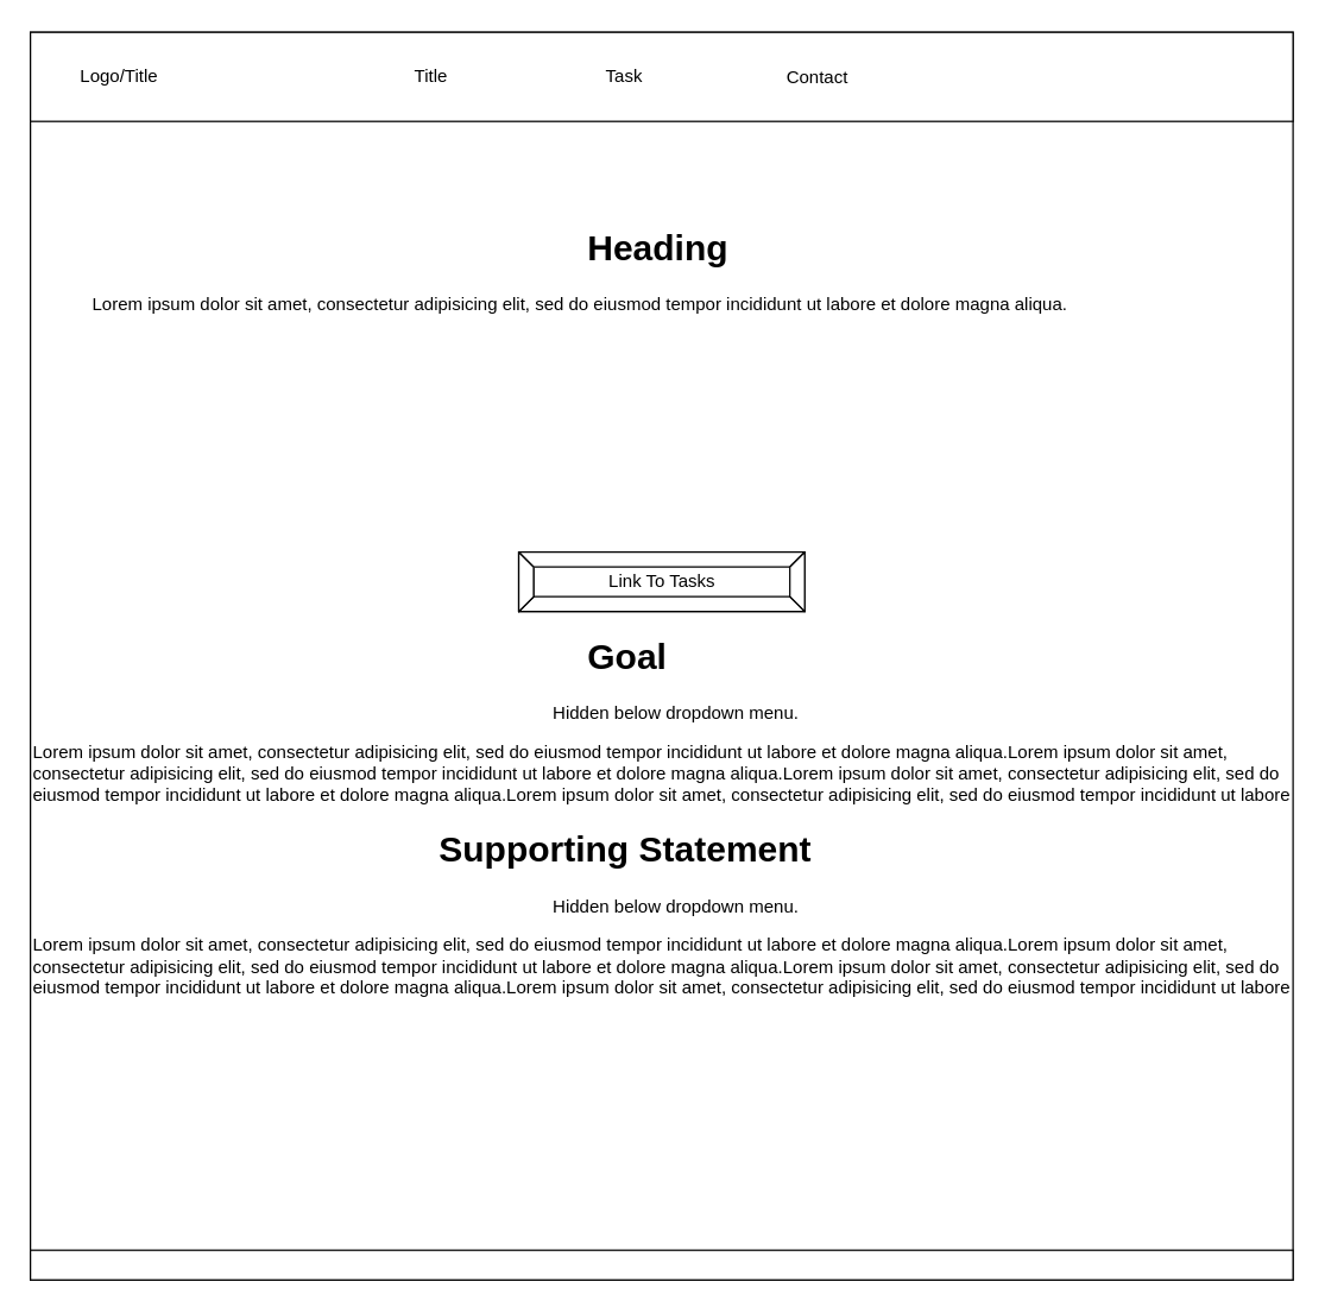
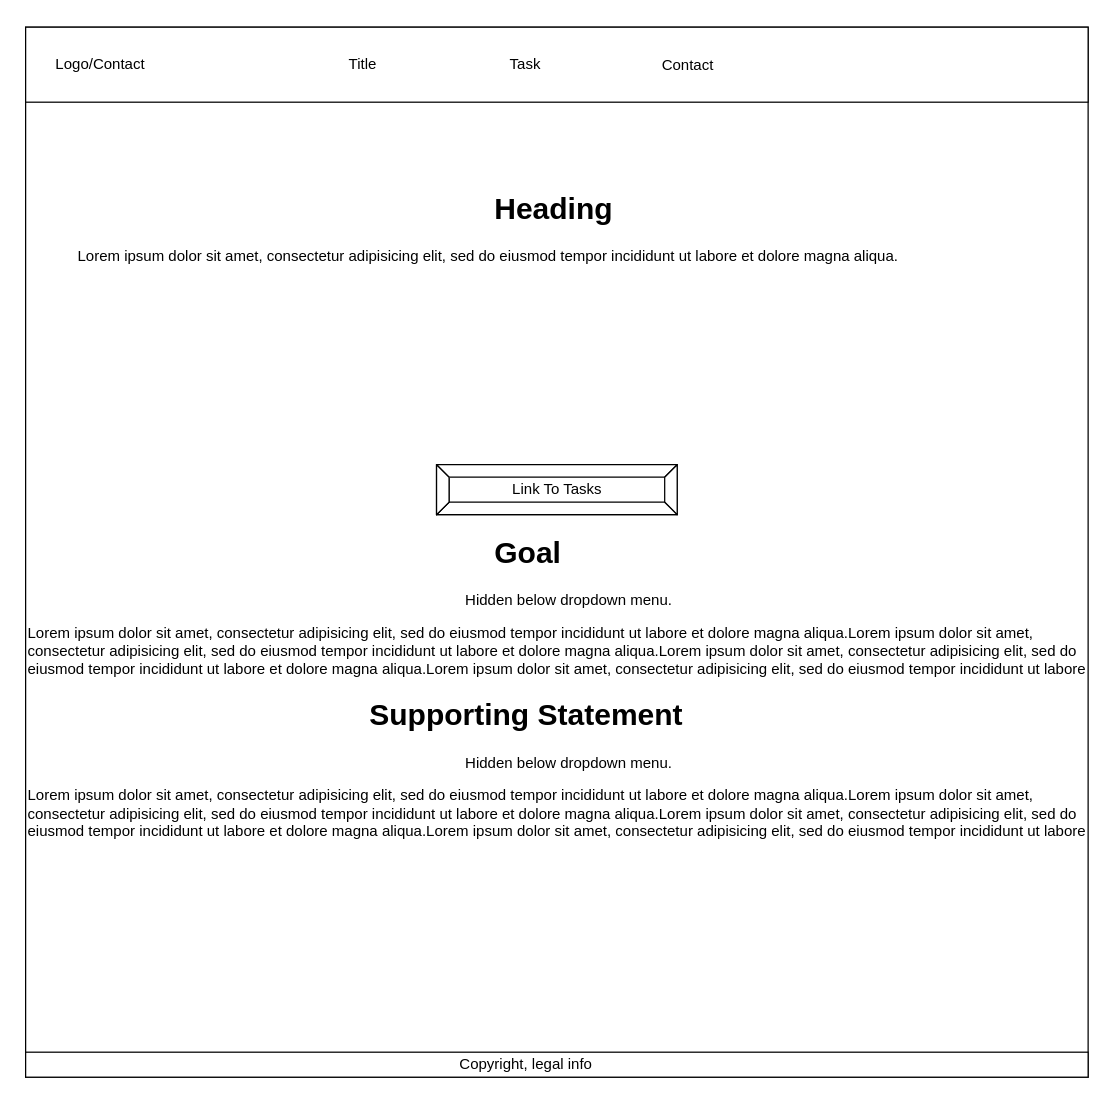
- <mxCell id="4" value="Logo/Title" style="text;html=1;align=center;verticalAlign=middle;whiteSpace=wrap;rounded=0;" parent="1" vertex="1"><mxGeometry x="20" y="26.25" width="120" height="50" as="geometry" /></mxCell>
+ <mxCell id="4" value="Logo/Contact" style="text;html=1;align=center;verticalAlign=middle;whiteSpace=wrap;rounded=0;" parent="1" vertex="1"><mxGeometry x="20" y="26.25" width="120" height="50" as="geometry" /></mxCell>
+ <mxCell id="13" value="Copyright, legal info" style="text;html=1;align=center;verticalAlign=middle;whiteSpace=wrap;rounded=0;" parent="1" vertex="1"><mxGeometry x="318" y="841.25" width="205" height="20" as="geometry" /></mxCell>
